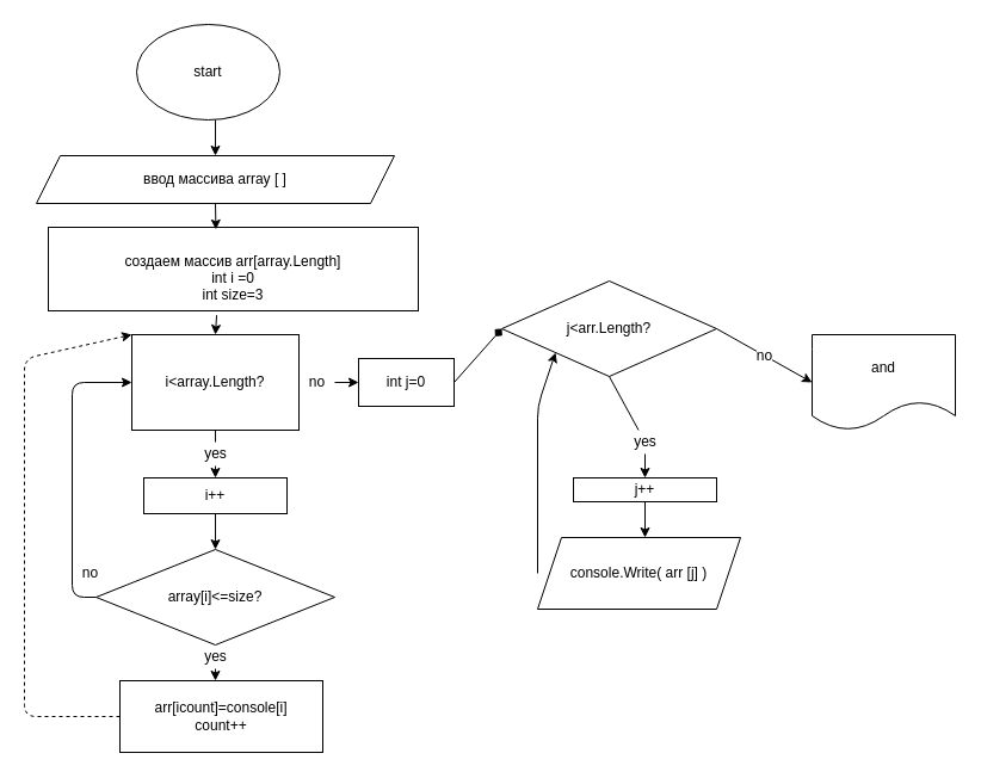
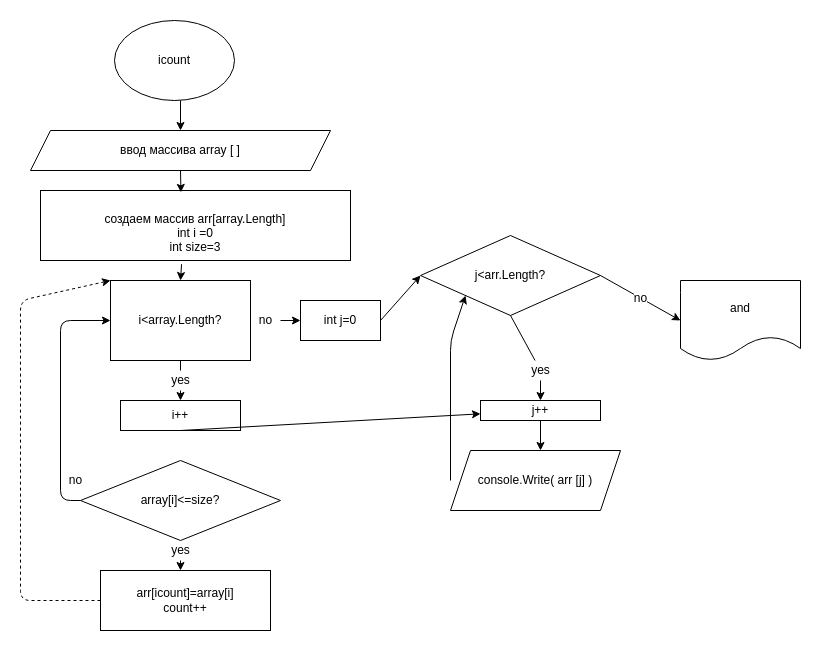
- <mxCell id="2" value="start" style="ellipse;whiteSpace=wrap;html=1;" vertex="1" parent="1"><mxGeometry x="114" y="20" width="120" height="80" as="geometry" /></mxCell>
+ <mxCell id="2" value="icount" style="ellipse;whiteSpace=wrap;html=1;" vertex="1" parent="1"><mxGeometry x="114" y="20" width="120" height="80" as="geometry" /></mxCell>
- <mxCell id="19" value="" style="endArrow=diamond;html=1;fontSize=12;exitX=1;exitY=0.5;exitDx=0;exitDy=0;entryX=0;entryY=0.5;entryDx=0;entryDy=0;" edge="1" parent="1" source="18" target="20"><mxGeometry width="50" height="50" relative="1" as="geometry"><mxPoint x="190" y="480" as="sourcePoint" /><mxPoint x="420" y="320" as="targetPoint" /></mxGeometry></mxCell>
+ <mxCell id="19" value="" style="endArrow=classic;html=1;fontSize=12;exitX=1;exitY=0.5;exitDx=0;exitDy=0;entryX=0;entryY=0.5;entryDx=0;entryDy=0;" edge="1" parent="1" source="18" target="20"><mxGeometry width="50" height="50" relative="1" as="geometry"><mxPoint x="190" y="480" as="sourcePoint" /><mxPoint x="420" y="320" as="targetPoint" /></mxGeometry></mxCell>
- <mxCell id="12" value="" style="endArrow=classic;html=1;fontSize=12;exitX=0.5;exitY=1;exitDx=0;exitDy=0;entryX=0.5;entryY=0;entryDx=0;entryDy=0;" edge="1" parent="1" source="10" target="11"><mxGeometry width="50" height="50" relative="1" as="geometry"><mxPoint x="190" y="350" as="sourcePoint" /><mxPoint x="240" y="300" as="targetPoint" /></mxGeometry></mxCell>
+ <mxCell id="12" value="" style="endArrow=classic;html=1;fontSize=12;exitX=0.5;exitY=1;exitDx=0;exitDy=0;" edge="1" parent="1" source="10" target="32"><mxGeometry width="50" height="50" relative="1" as="geometry"><mxPoint x="190" y="350" as="sourcePoint" /><mxPoint x="240" y="300" as="targetPoint" /></mxGeometry></mxCell>
- <mxCell id="14" value="arr[icount]=console[i]&lt;br&gt;count++" style="rounded=0;whiteSpace=wrap;html=1;fontSize=12;" vertex="1" parent="1"><mxGeometry x="100" y="570" width="170" height="60" as="geometry" /></mxCell>
+ <mxCell id="14" value="arr[icount]=array[i]&lt;br&gt;count++" style="rounded=0;whiteSpace=wrap;html=1;fontSize=12;" vertex="1" parent="1"><mxGeometry x="100" y="570" width="170" height="60" as="geometry" /></mxCell>
